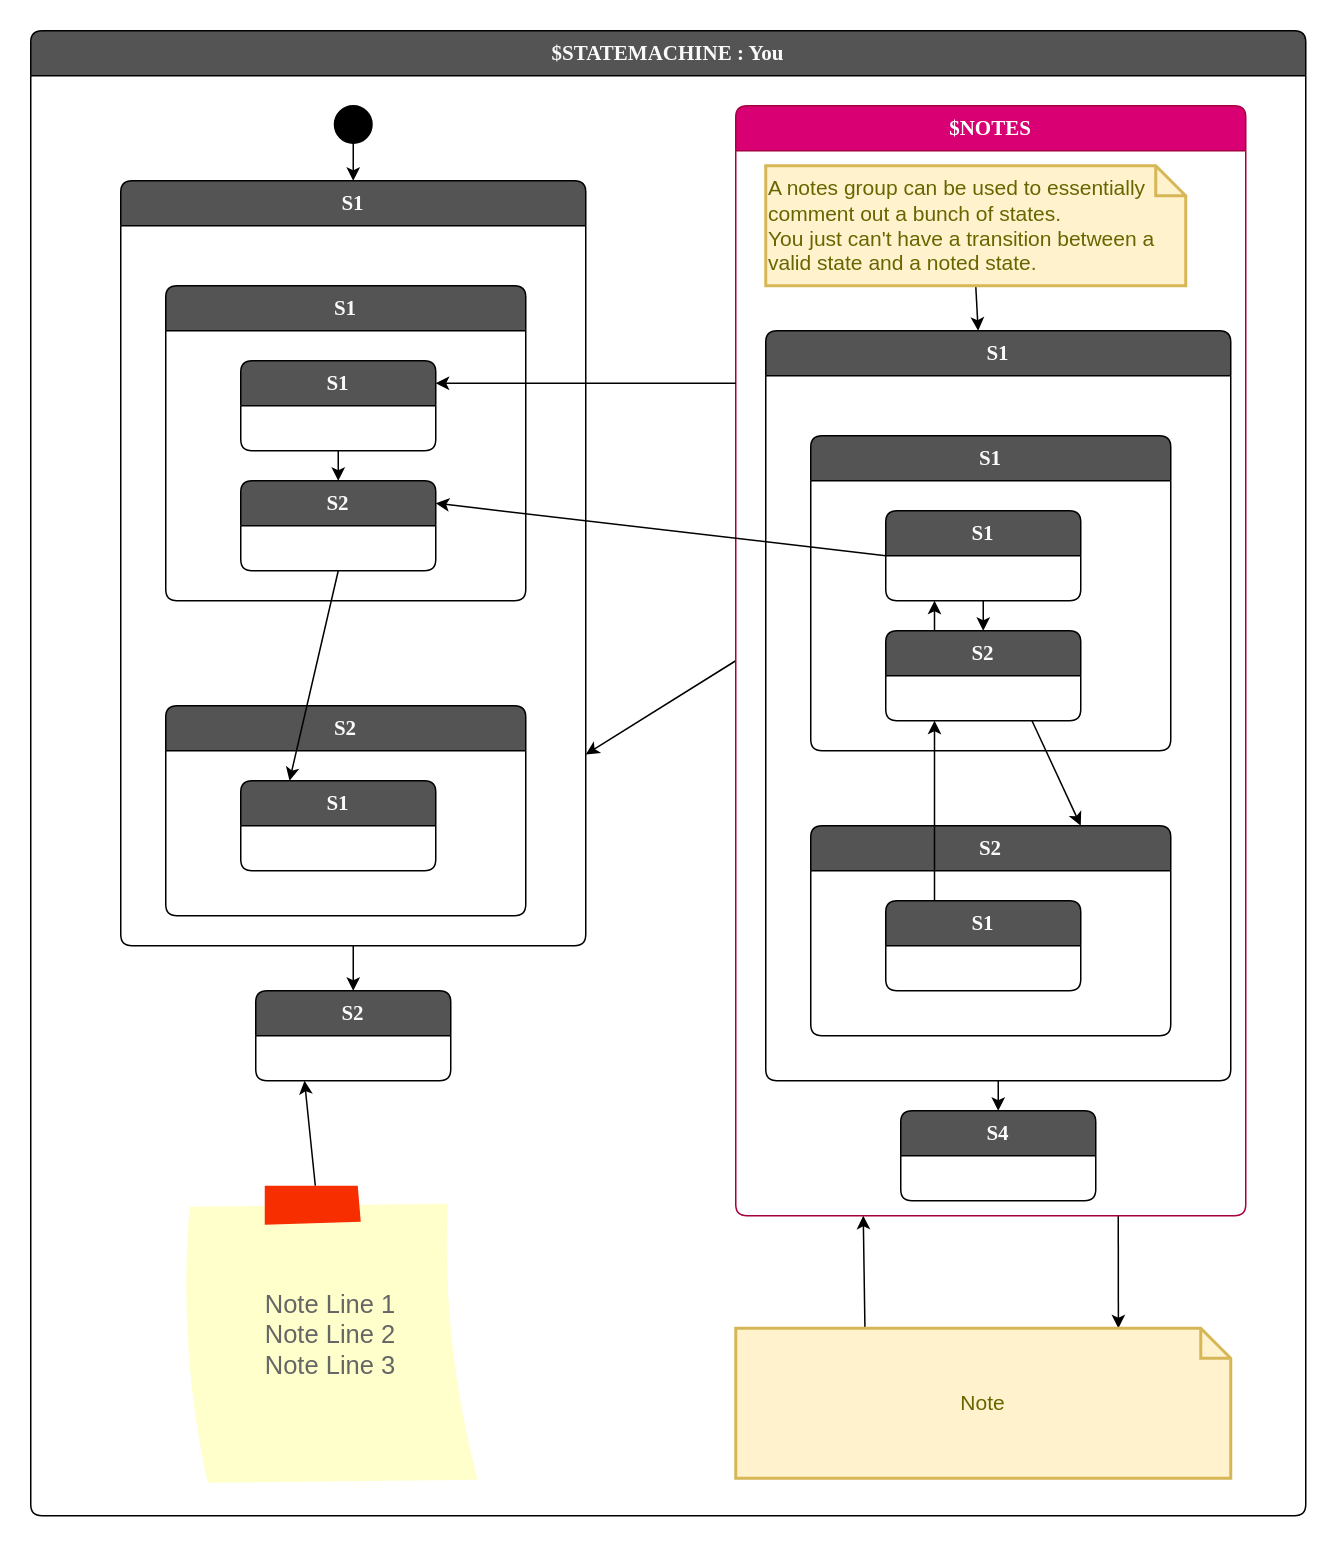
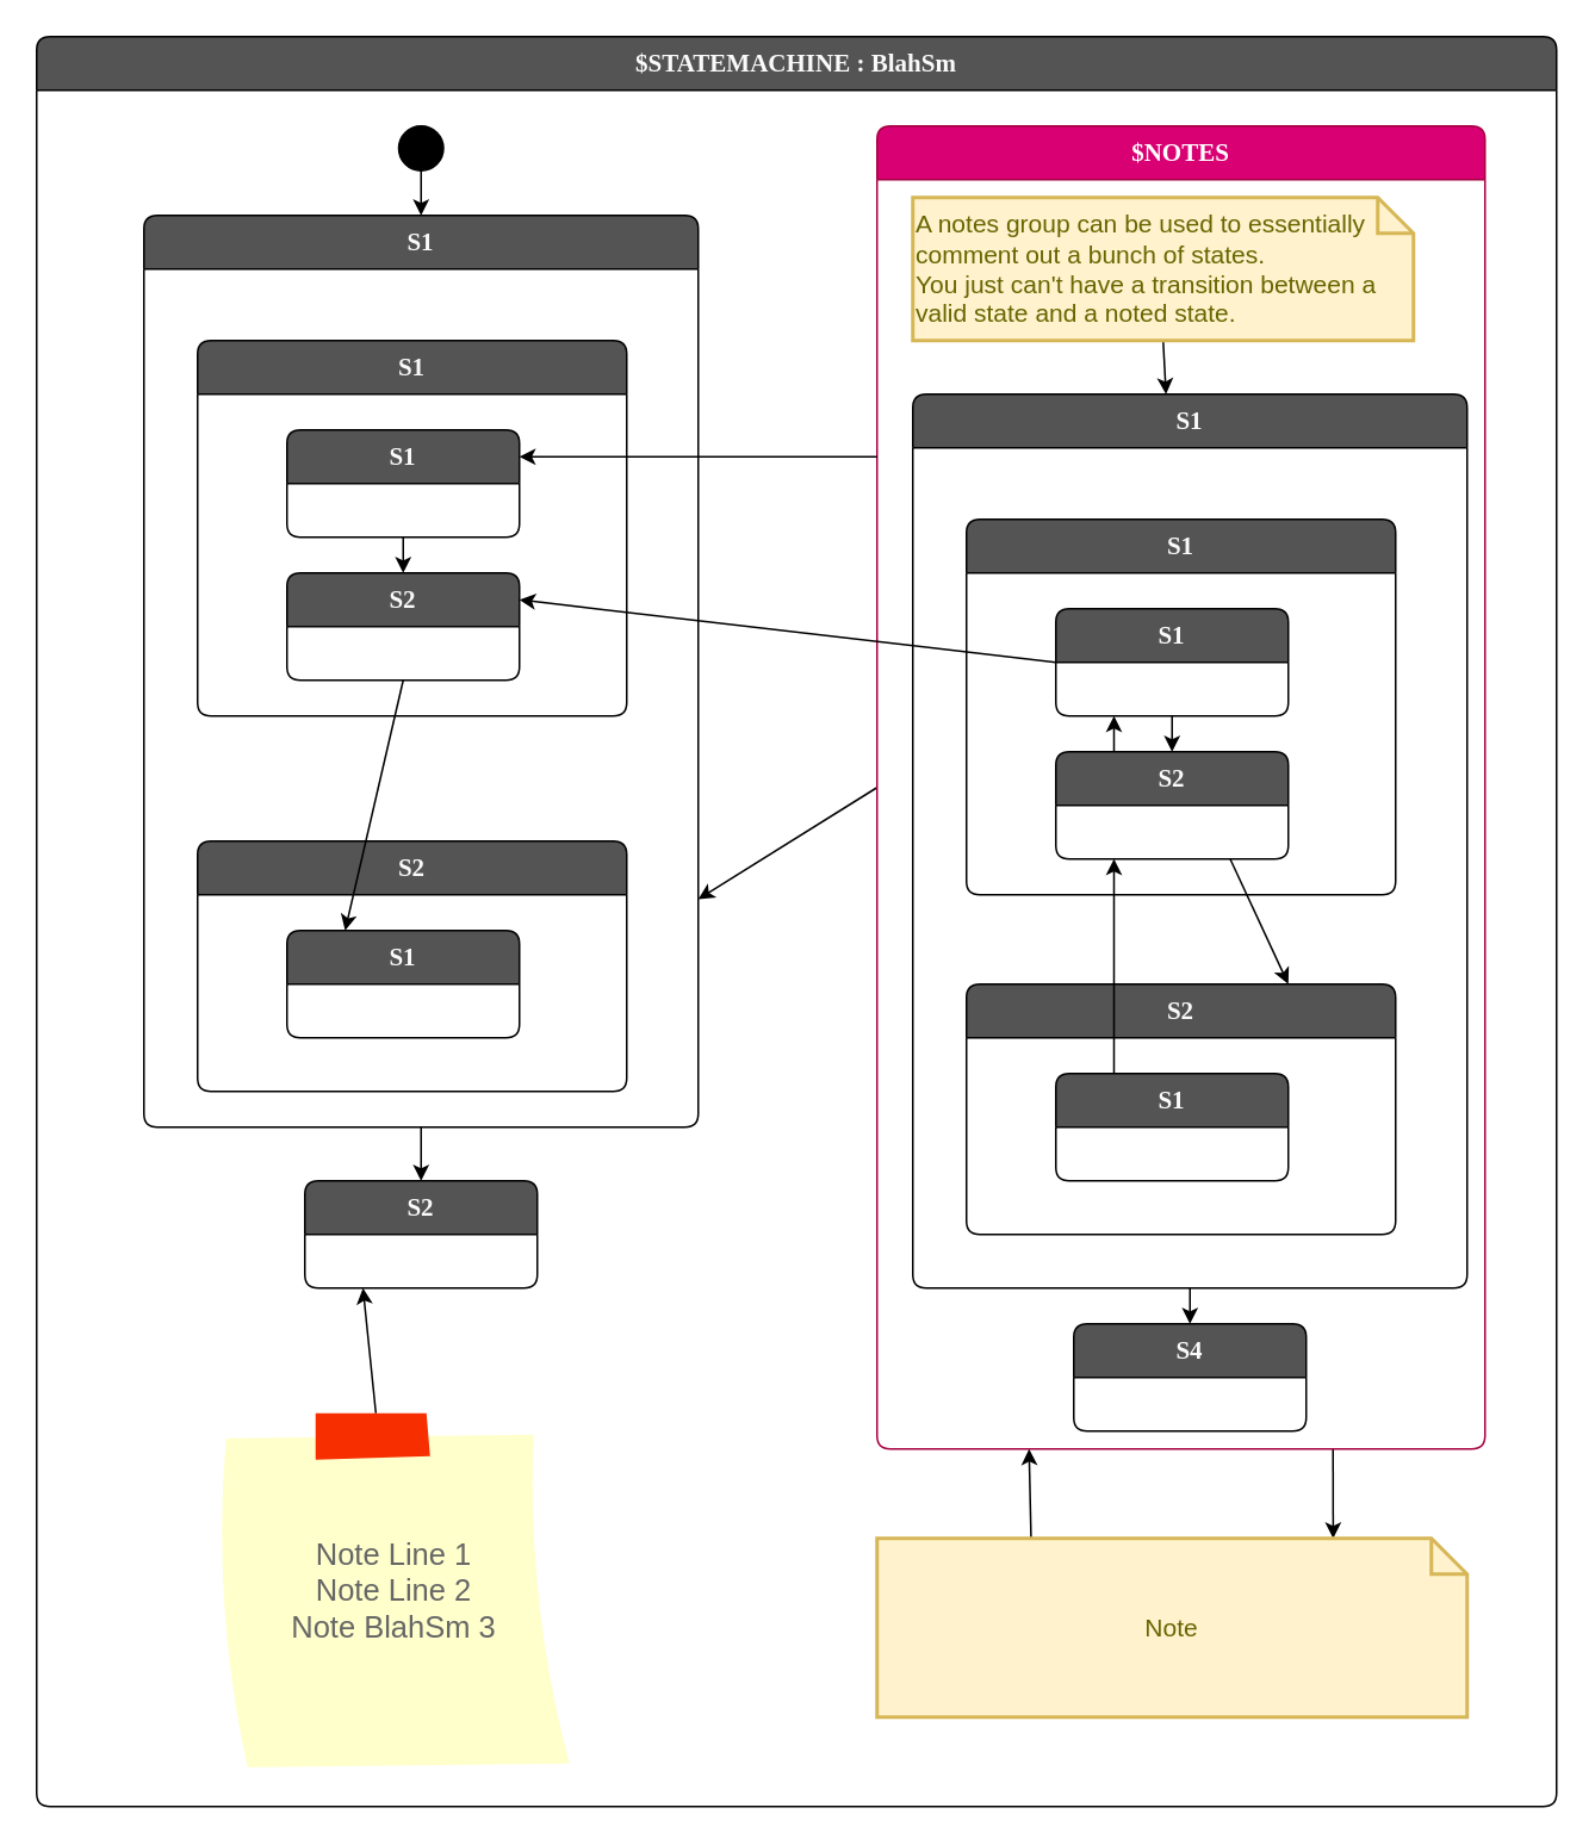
- <mxCell id="2" value="$STATEMACHINE : You" style="shape=swimlane;rotatable=0;align=center;verticalAlign=top;fontFamily=Lucida Console;startSize=30;fontSize=14;fontStyle=1;fontColor=#FAFAFA;fillColor=#545454;swimlaneFillColor=default;rounded=1;arcSize=15;absoluteArcSize=1;" parent="1" vertex="1"><mxGeometry x="20" y="20" width="850" height="990" as="geometry" /></mxCell>
+ <mxCell id="2" value="$STATEMACHINE : BlahSm" style="shape=swimlane;rotatable=0;align=center;verticalAlign=top;fontFamily=Lucida Console;startSize=30;fontSize=14;fontStyle=1;fontColor=#FAFAFA;fillColor=#545454;swimlaneFillColor=default;rounded=1;arcSize=15;absoluteArcSize=1;" parent="1" vertex="1"><mxGeometry x="20" y="20" width="850" height="990" as="geometry" /></mxCell>
- <mxCell id="51" value="Note Line 1&#10;Note Line 2&#10;Note Line 3" style="strokeWidth=1;shadow=0;dashed=0;align=center;html=1;shape=mxgraph.mockup.text.stickyNote2;fontColor=#666666;mainText=;fontSize=17;whiteSpace=wrap;fillColor=#ffffcc;strokeColor=#F62E00;fontFamily=Helvetica;" vertex="1" parent="2"><mxGeometry x="100" y="770" width="200" height="200" as="geometry" /></mxCell>
+ <mxCell id="51" value="Note Line 1&#10;Note Line 2&#10;Note BlahSm 3" style="strokeWidth=1;shadow=0;dashed=0;align=center;html=1;shape=mxgraph.mockup.text.stickyNote2;fontColor=#666666;mainText=;fontSize=17;whiteSpace=wrap;fillColor=#ffffcc;strokeColor=#F62E00;fontFamily=Helvetica;" vertex="1" parent="2"><mxGeometry x="100" y="770" width="200" height="200" as="geometry" /></mxCell>
- <mxCell id="53" value="Note" style="shape=note;strokeWidth=2;fontSize=14;size=20;whiteSpace=wrap;html=1;fillColor=#fff2cc;strokeColor=#d6b656;fontColor=#666600;fontFamily=Helvetica;" vertex="1" parent="2"><mxGeometry x="470" y="865" width="330" height="100" as="geometry" /></mxCell>
+ <mxCell id="53" value="Note" style="shape=note;strokeWidth=2;fontSize=14;size=20;whiteSpace=wrap;html=1;fillColor=#fff2cc;strokeColor=#d6b656;fontColor=#666600;fontFamily=Helvetica;" vertex="1" parent="2"><mxGeometry x="470" y="840" width="330" height="100" as="geometry" /></mxCell>
